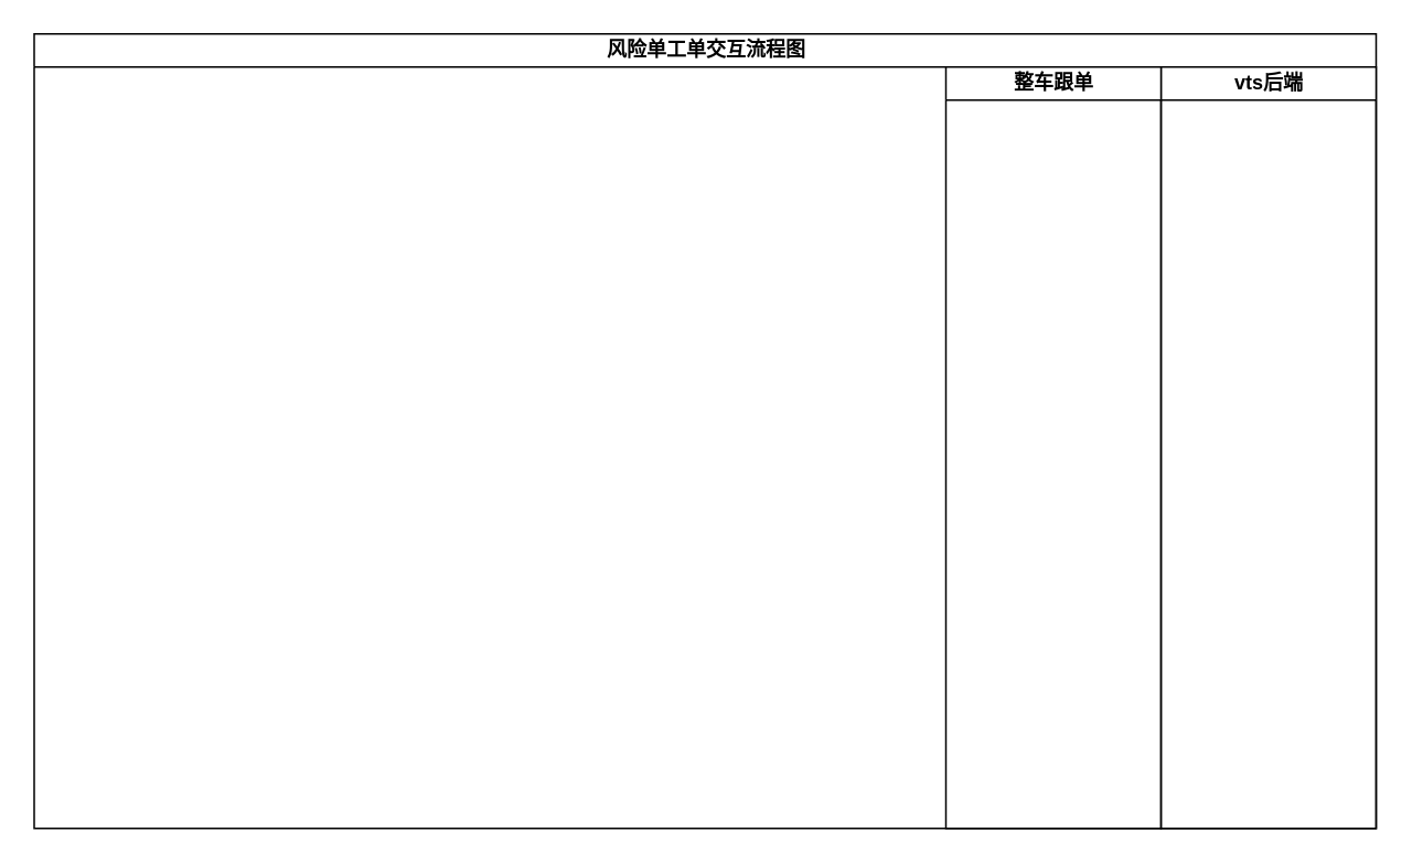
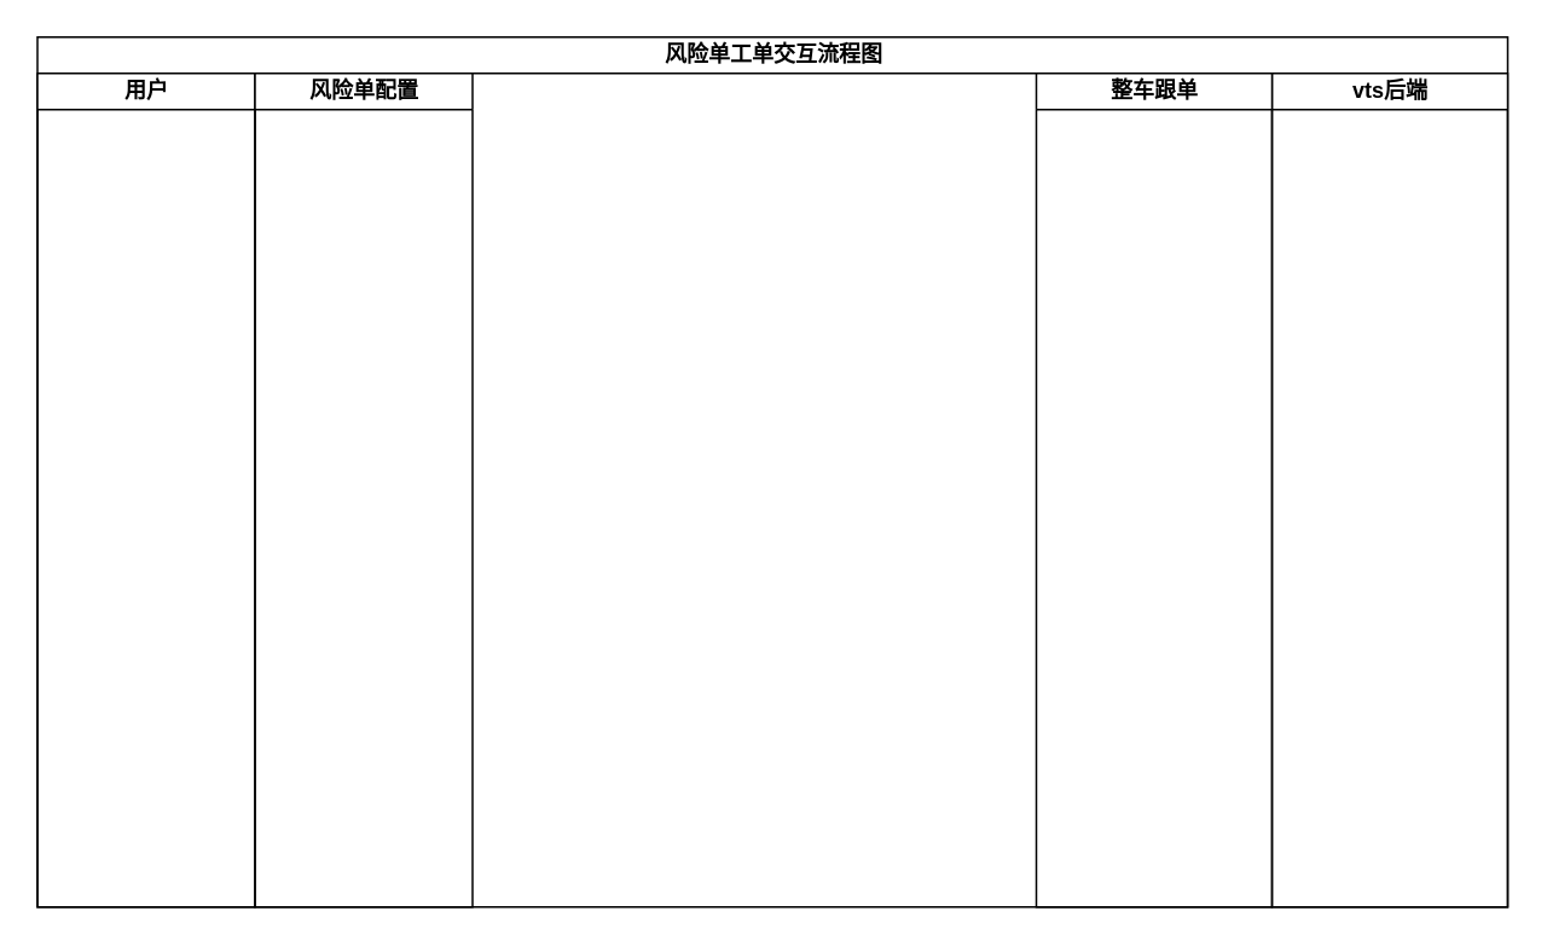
+ <mxCell id="4" value="用户" style="swimlane;startSize=20;html=1;" vertex="1" parent="2"><mxGeometry y="20" width="120" height="460" as="geometry" /></mxCell>
+ <mxCell id="7" value="风险单配置" style="swimlane;startSize=20;html=1;" vertex="1" parent="2"><mxGeometry x="120" y="20" width="120" height="460" as="geometry" /></mxCell>
